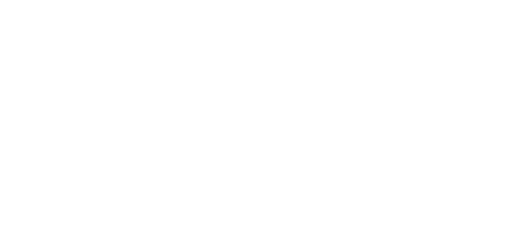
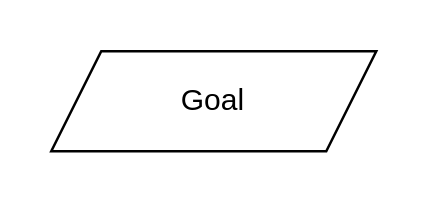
+ <mxCell id="2" value="Goal" style="shape=parallelogram;perimeter=parallelogramPerimeter;whiteSpace=wrap;html=1;fixedSize=1;" vertex="1" parent="1"><mxGeometry x="20" y="20" width="130" height="40" as="geometry" /></mxCell>
